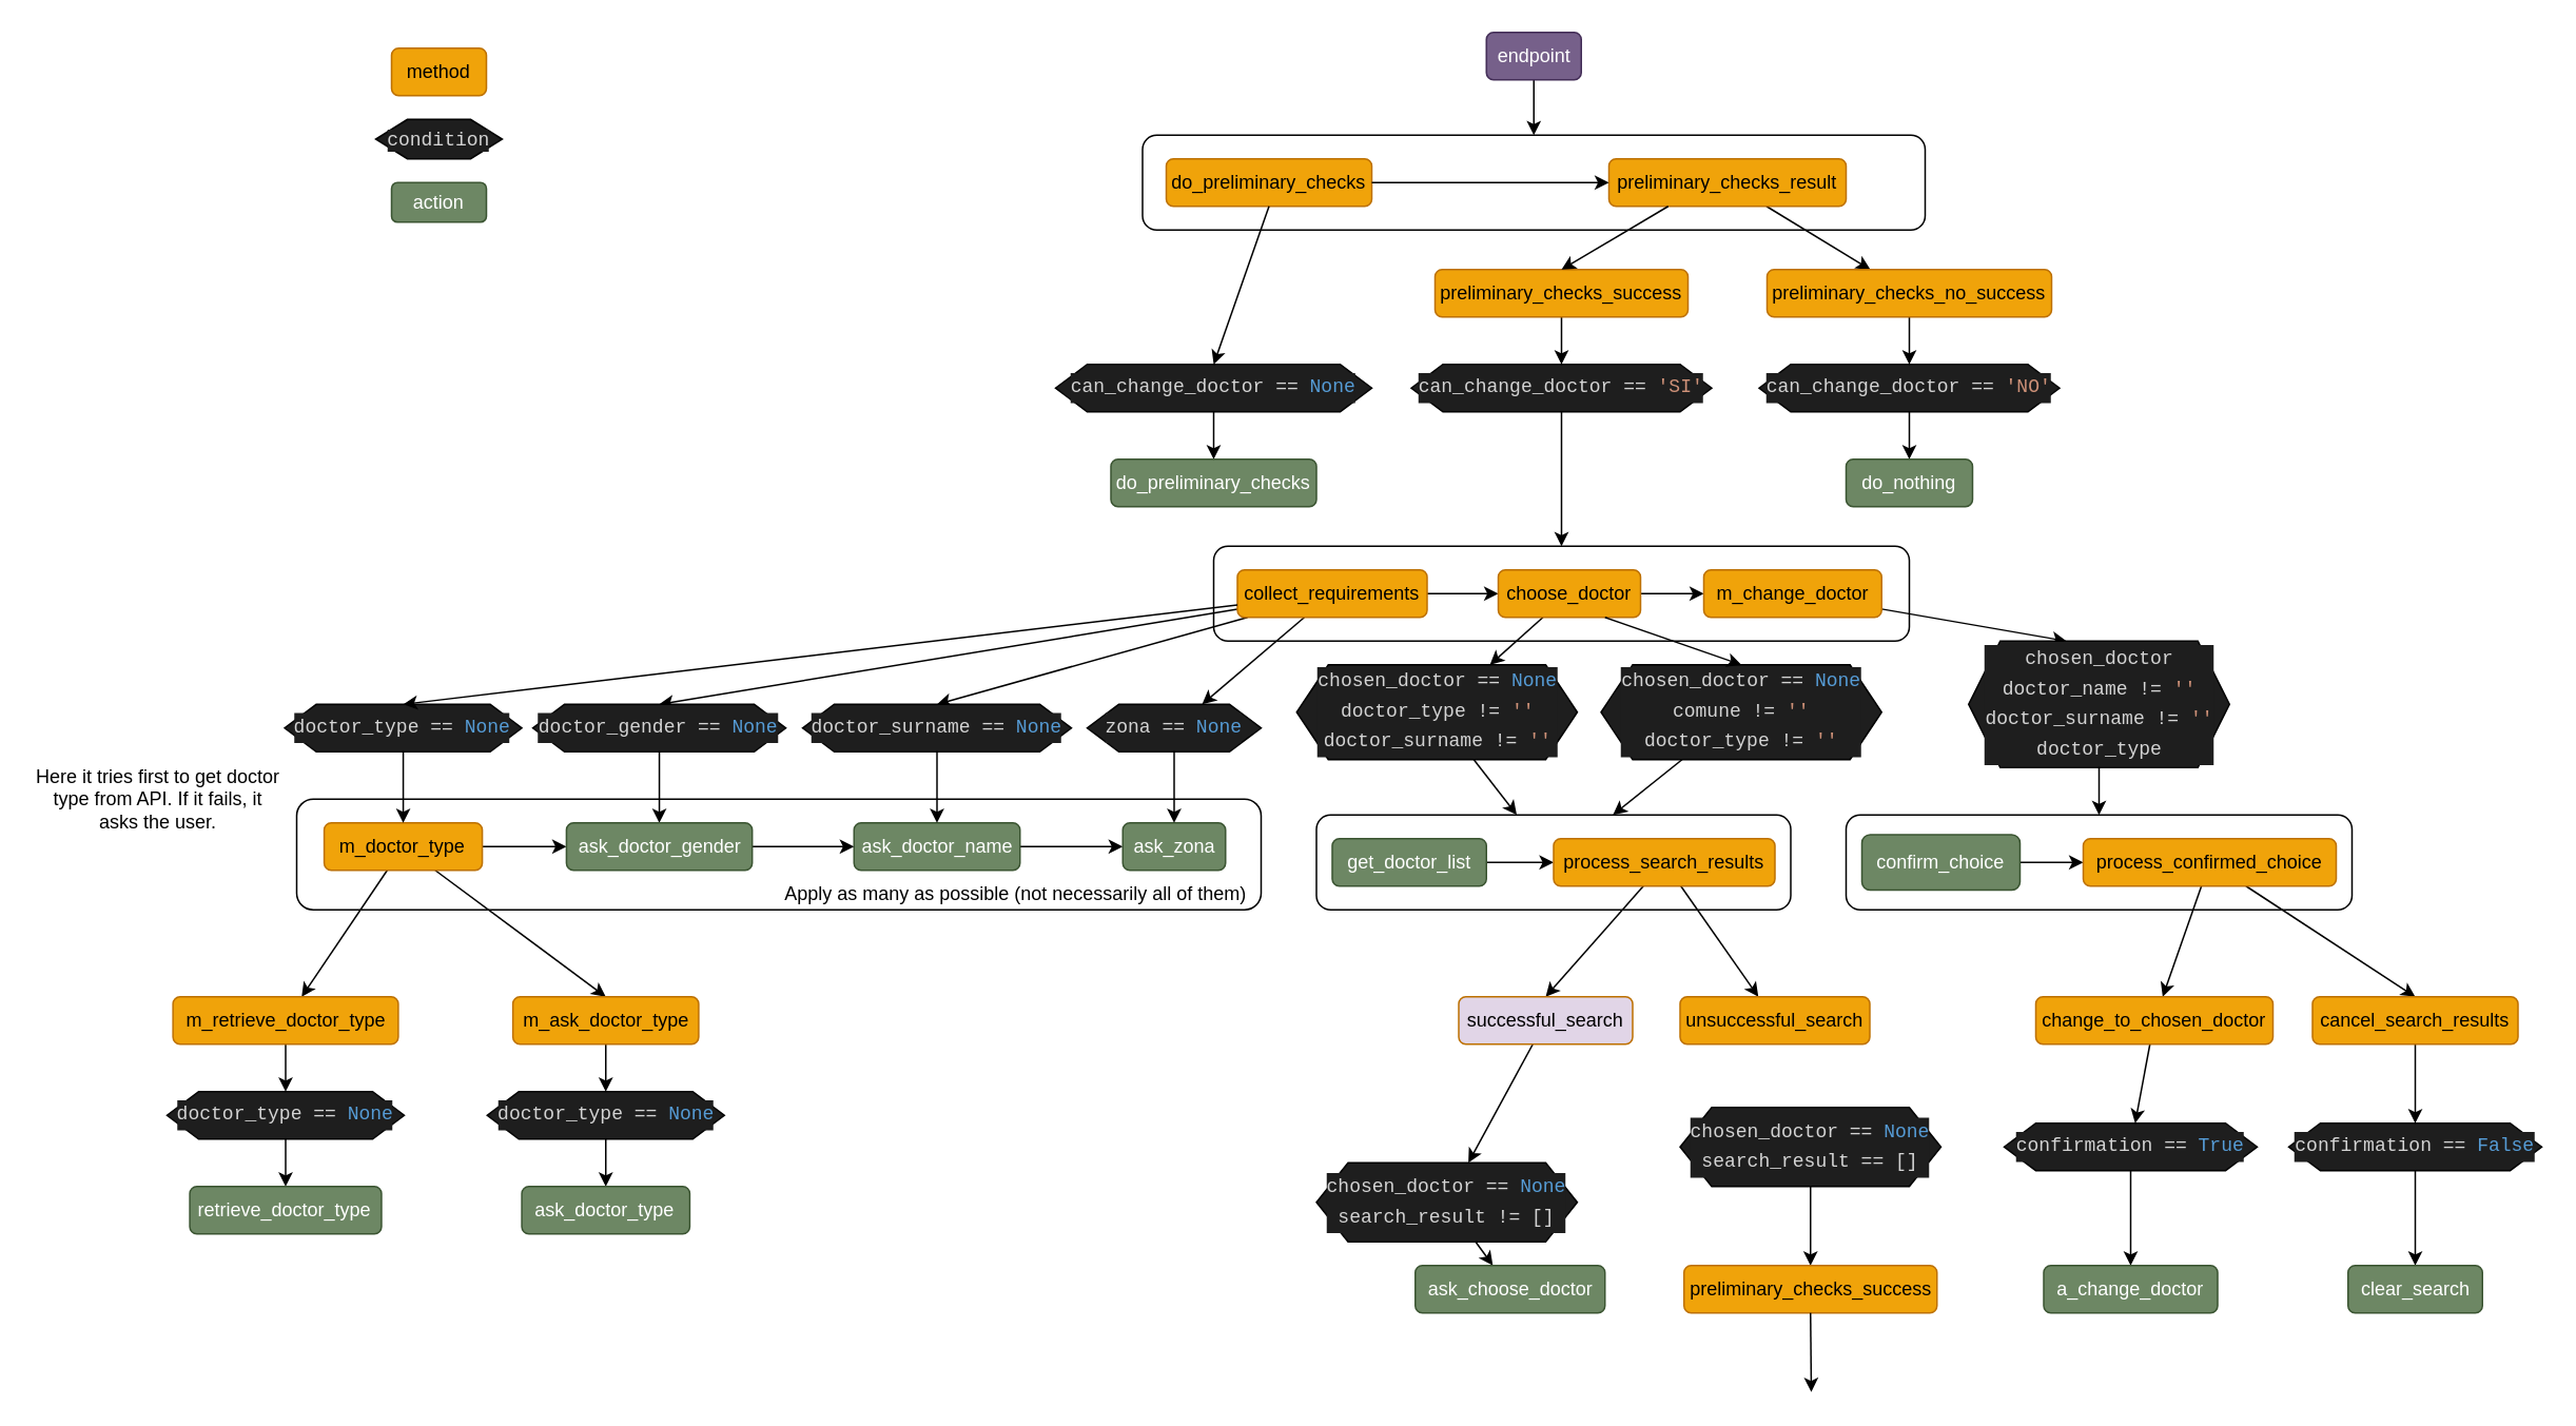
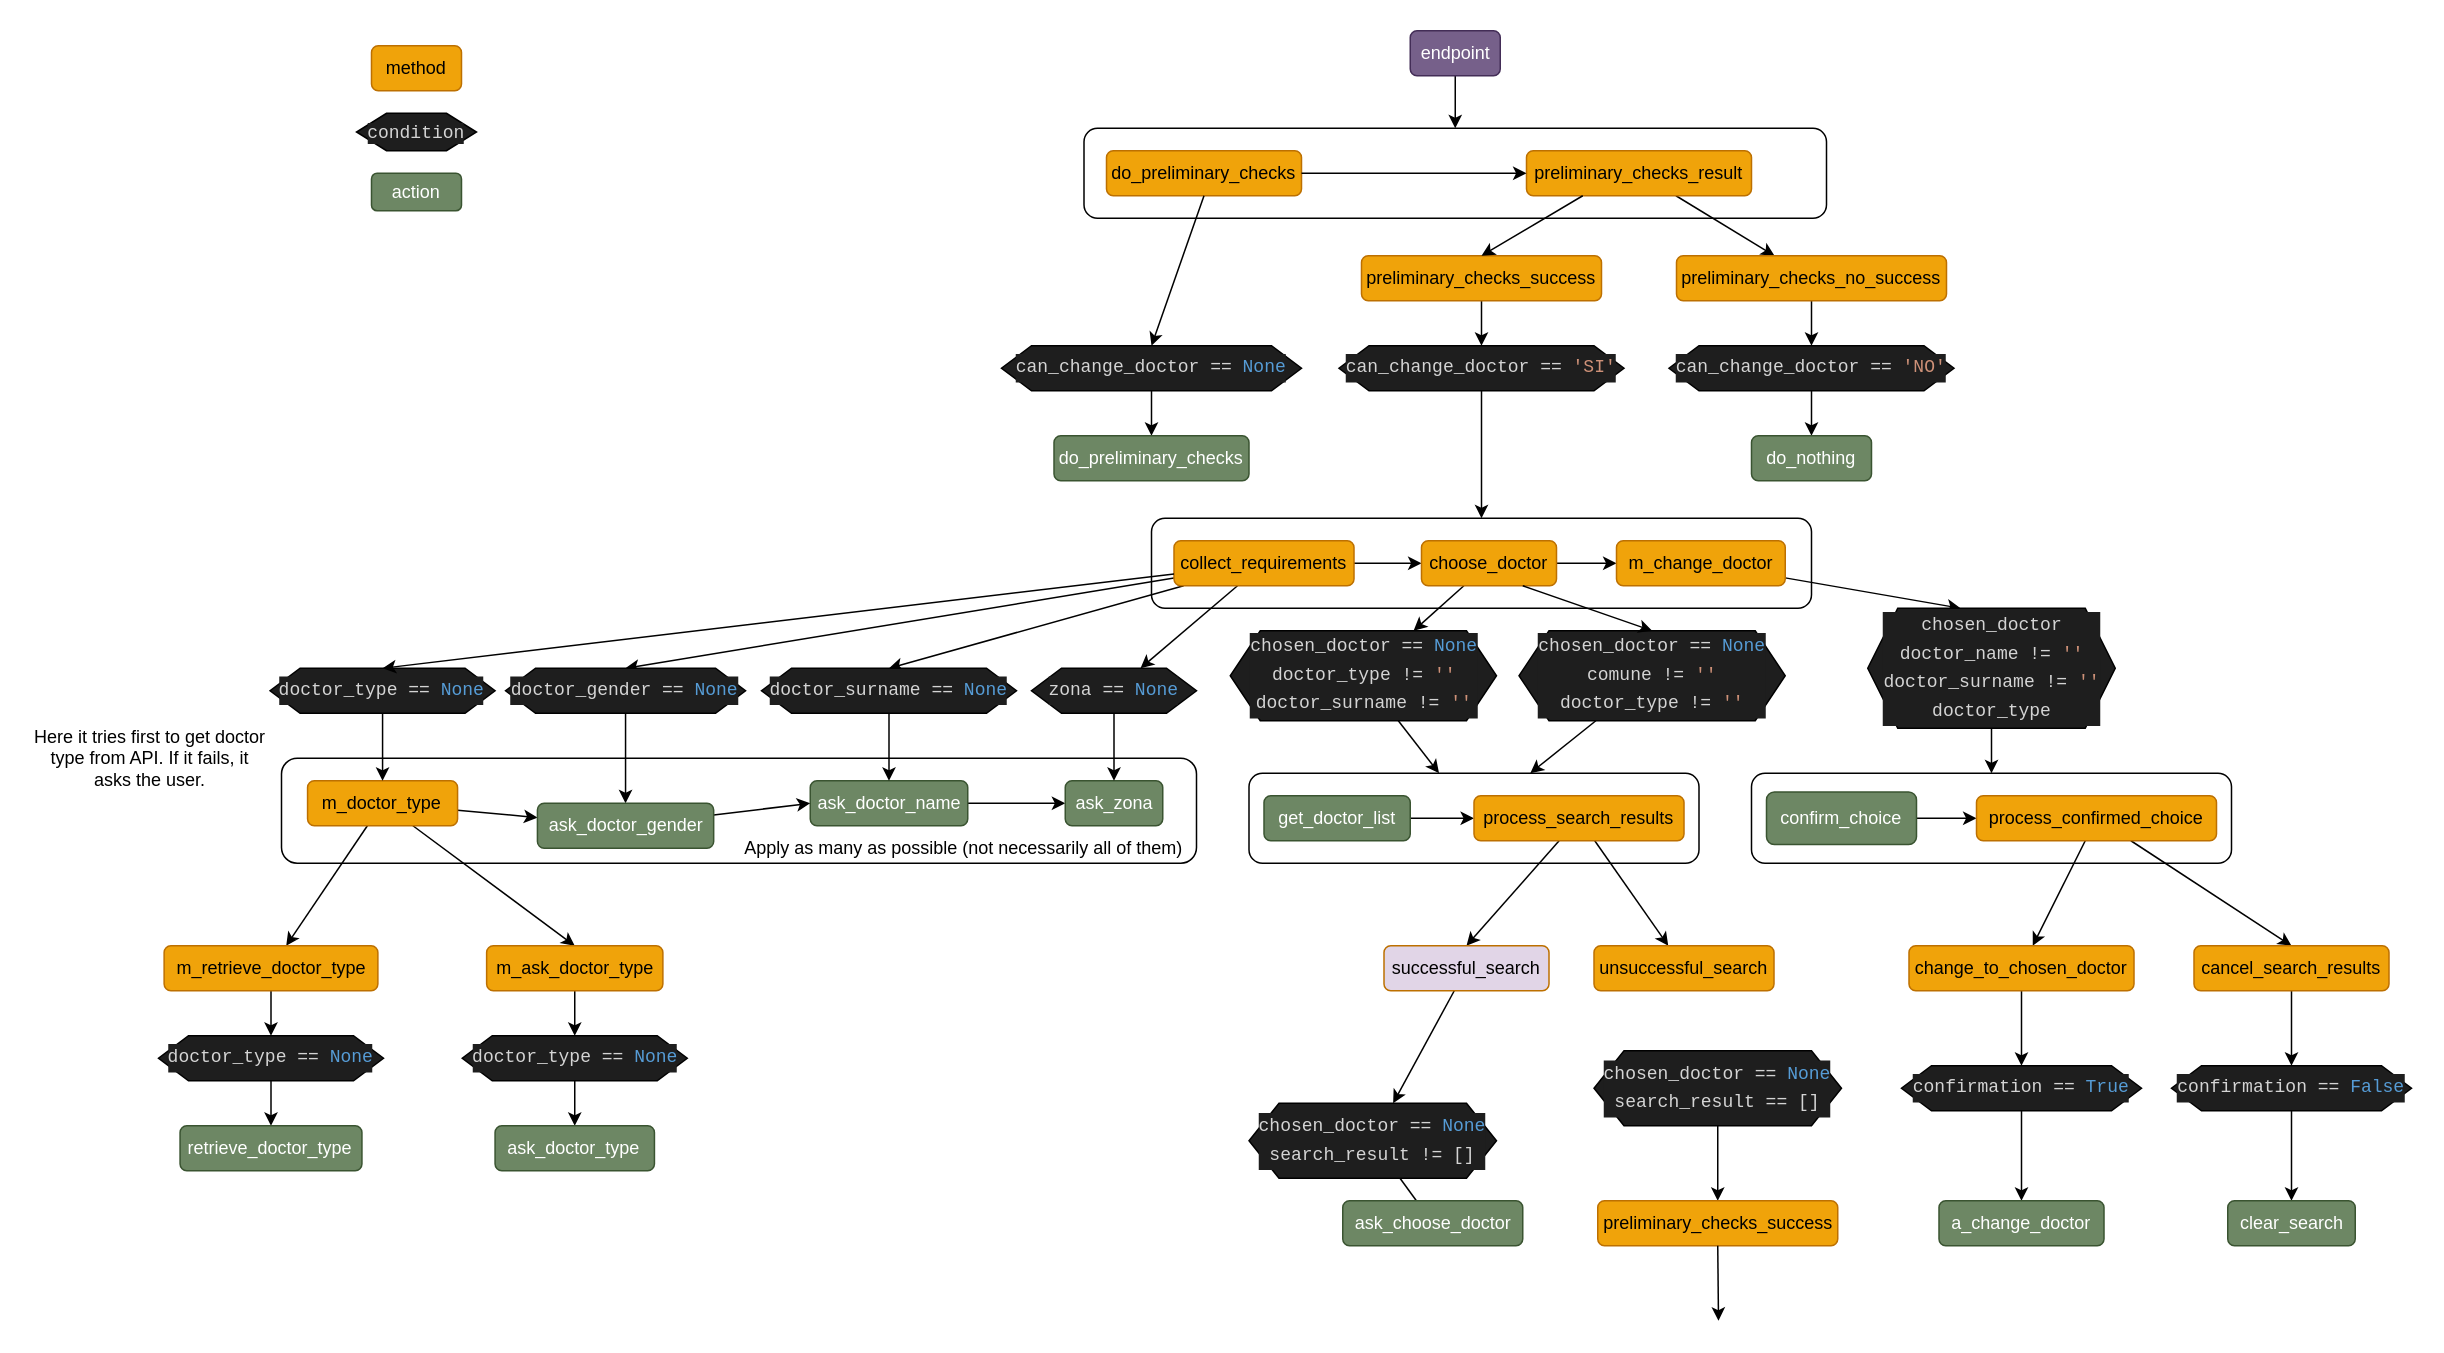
- <mxCell id="104" value="ask_doctor_gender" style="rounded=1;whiteSpace=wrap;html=1;fontFamily=Helvetica;fontSize=12;fillColor=#6d8764;fontColor=#ffffff;strokeColor=#3A5431;" vertex="1" parent="1"><mxGeometry x="357.62" y="520" width="117.5" height="30" as="geometry" /></mxCell>
+ <mxCell id="104" value="ask_doctor_gender" style="rounded=1;whiteSpace=wrap;html=1;fontFamily=Helvetica;fontSize=12;fillColor=#6d8764;fontColor=#ffffff;strokeColor=#3A5431;" vertex="1" parent="1"><mxGeometry x="357.62" y="535" width="117.5" height="30" as="geometry" /></mxCell>
- <mxCell id="94" value="change_to_chosen_doctor" style="rounded=1;whiteSpace=wrap;html=1;fontFamily=Helvetica;fontSize=12;fillColor=#f0a30a;fontColor=#000000;strokeColor=#BD7000;" parent="1" vertex="1"><mxGeometry x="1287" y="630" width="150" height="30" as="geometry" /></mxCell>
+ <mxCell id="94" value="change_to_chosen_doctor" style="rounded=1;whiteSpace=wrap;html=1;fontFamily=Helvetica;fontSize=12;fillColor=#f0a30a;fontColor=#000000;strokeColor=#BD7000;" parent="1" vertex="1"><mxGeometry x="1272" y="630" width="150" height="30" as="geometry" /></mxCell>
- <mxCell id="75" value="" style="edgeStyle=none;html=1;fontFamily=Helvetica;fontSize=12;" parent="1" source="76" target="79" edge="1"><mxGeometry relative="1" as="geometry" /></mxCell>
+ <mxCell id="75" value="" style="edgeStyle=none;html=1;fontFamily=Helvetica;fontSize=12;endArrow=none;" parent="1" source="76" target="79" edge="1"><mxGeometry relative="1" as="geometry" /></mxCell>
